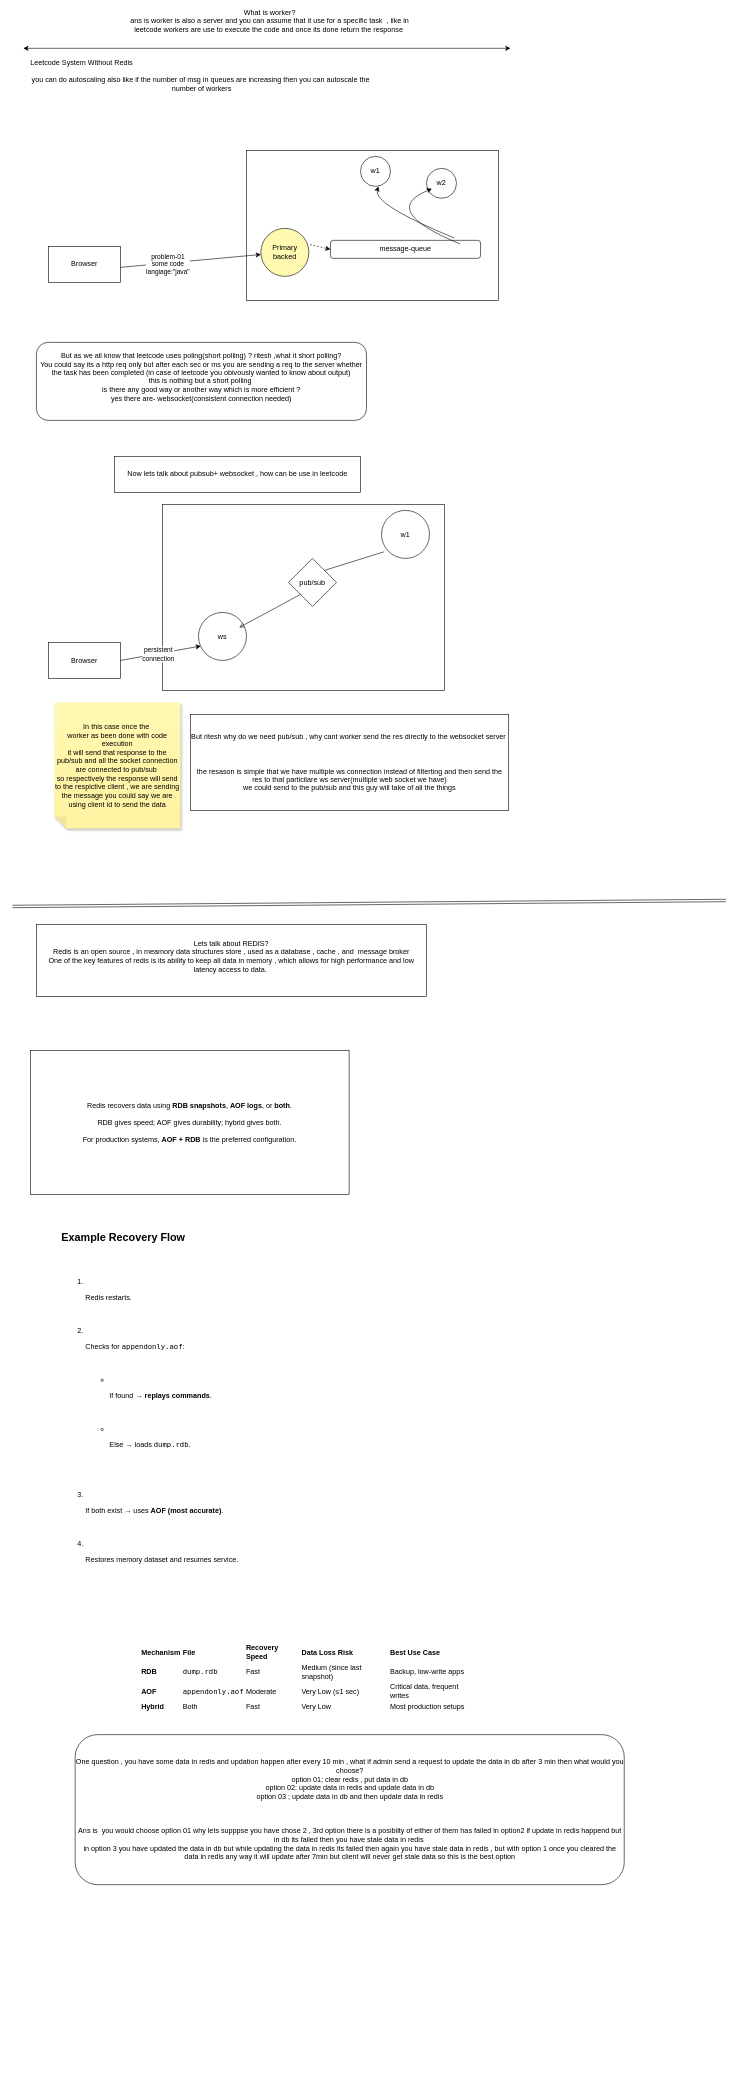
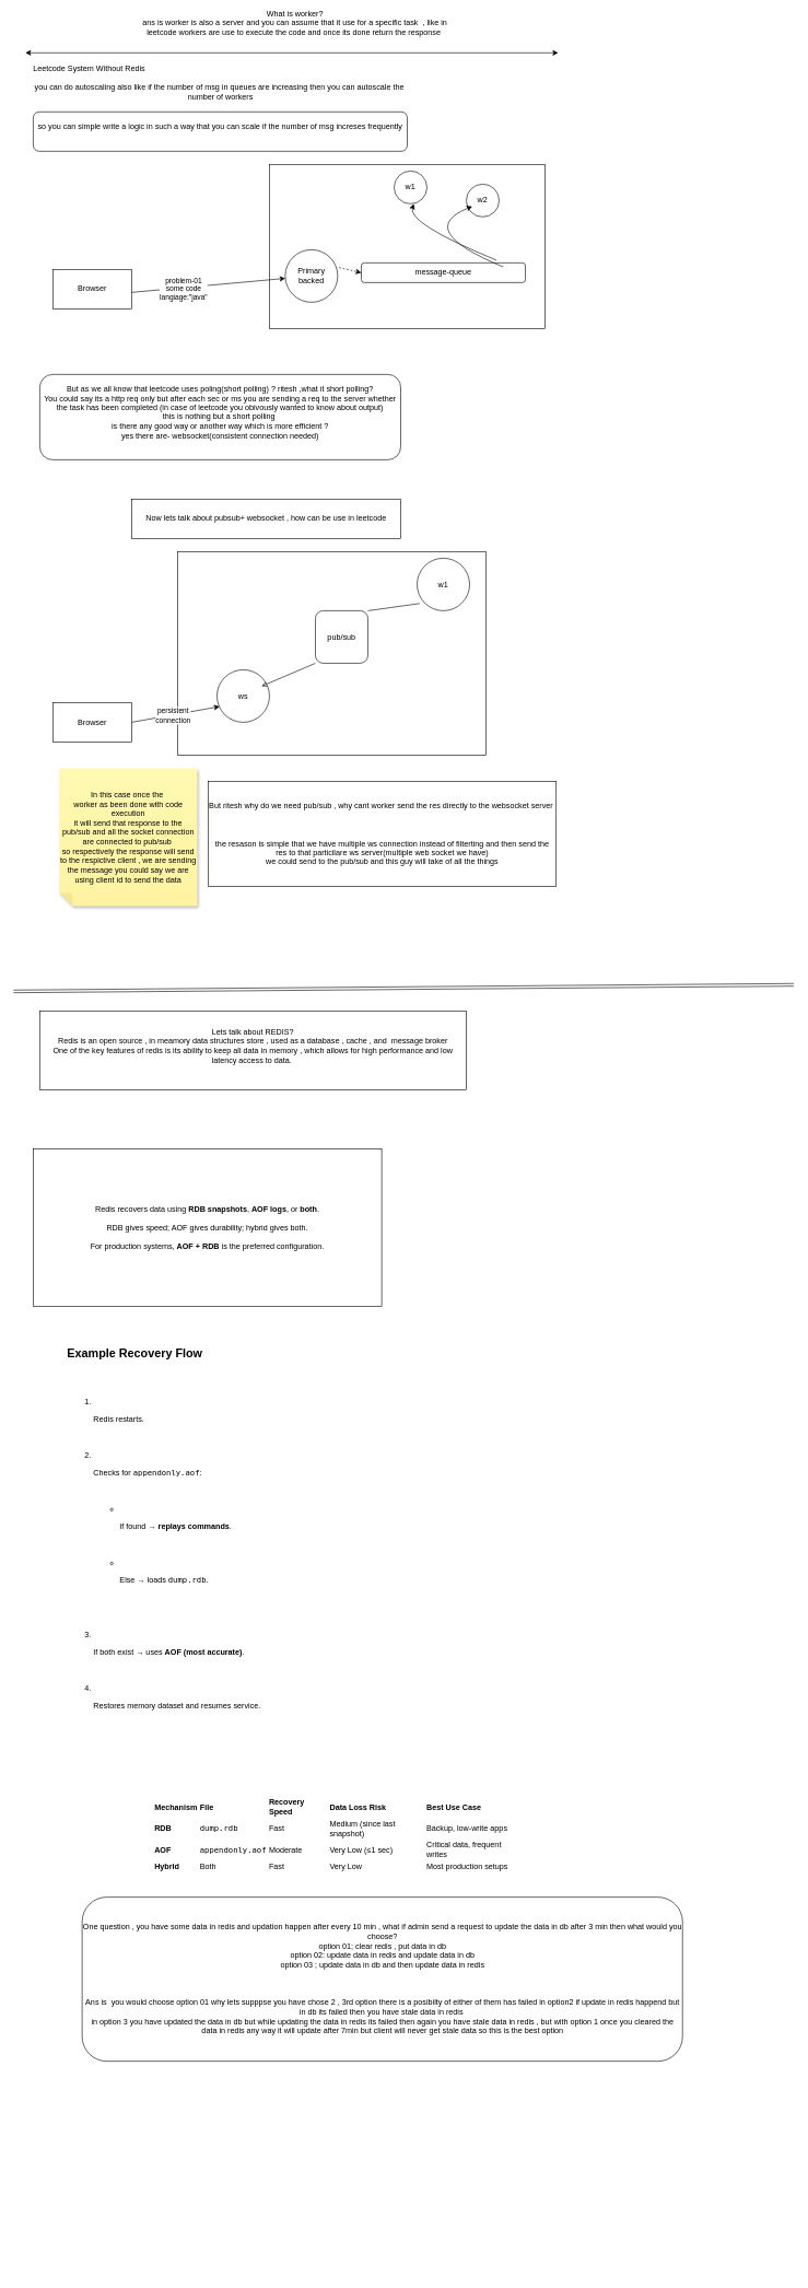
+ <mxCell id="16" value="so you can simple write a logic in such a way that you can scale if the number of msg increses frequently&lt;div&gt;&lt;br&gt;&lt;/div&gt;" style="rounded=1;whiteSpace=wrap;html=1;" parent="1" vertex="1"><mxGeometry x="50" y="170" width="570" height="60" as="geometry" /></mxCell>
- <mxCell id="4" value="Primary&lt;div&gt;backed&lt;/div&gt;" style="ellipse;whiteSpace=wrap;html=1;aspect=fixed;fillColor=#fff9b2;" parent="1" vertex="1"><mxGeometry x="434" y="380" width="80" height="80" as="geometry" /></mxCell>
+ <mxCell id="4" value="Primary&lt;div&gt;backed&lt;/div&gt;" style="ellipse;whiteSpace=wrap;html=1;aspect=fixed;" parent="1" vertex="1"><mxGeometry x="434" y="380" width="80" height="80" as="geometry" /></mxCell>
- <mxCell id="19" value="Now lets talk about pubsub+ websocket , how can be use in leetcode" style="whiteSpace=wrap;html=1;" vertex="1" parent="1"><mxGeometry x="190" y="760" width="410" height="60" as="geometry" /></mxCell>
+ <mxCell id="19" value="Now lets talk about pubsub+ websocket , how can be use in leetcode" style="whiteSpace=wrap;html=1;" vertex="1" parent="1"><mxGeometry x="200" y="760" width="410" height="60" as="geometry" /></mxCell>
- <mxCell id="24" value="pub/sub" style="rhombus;whiteSpace=wrap;html=1;" vertex="1" parent="1"><mxGeometry x="480" y="930" width="80" height="80" as="geometry" /></mxCell>
+ <mxCell id="24" value="pub/sub" style="whiteSpace=wrap;html=1;rounded=1;" vertex="1" parent="1"><mxGeometry x="480" y="930" width="80" height="80" as="geometry" /></mxCell>
